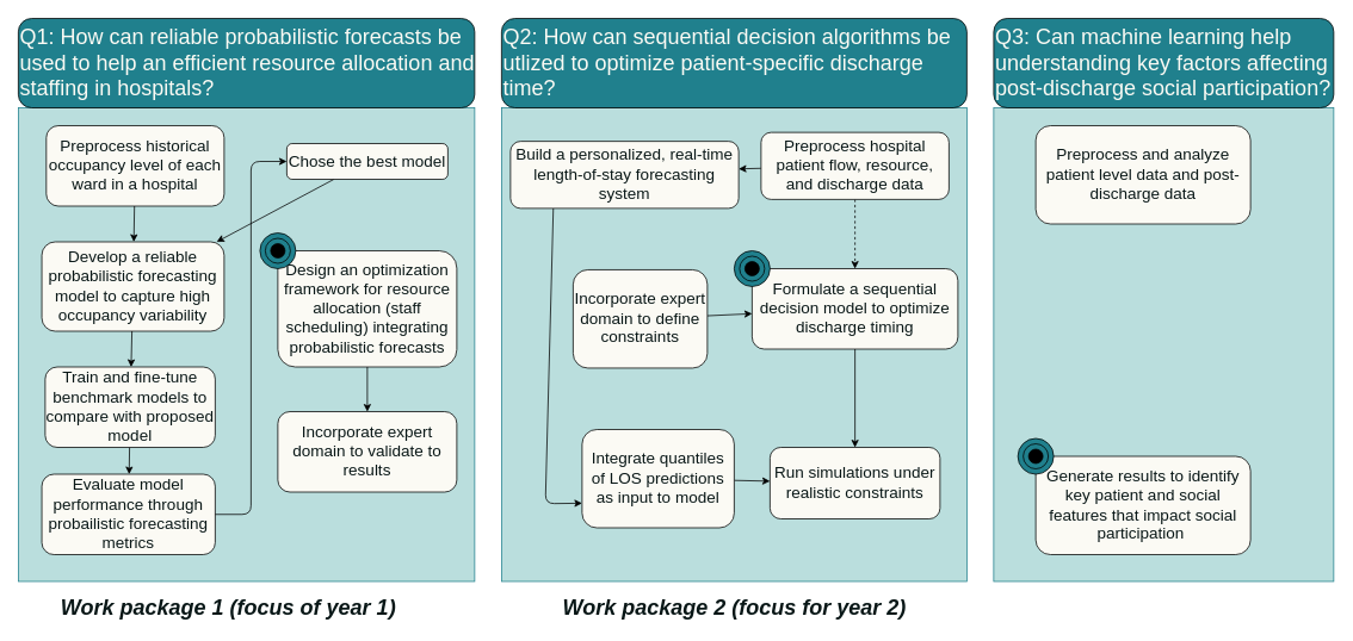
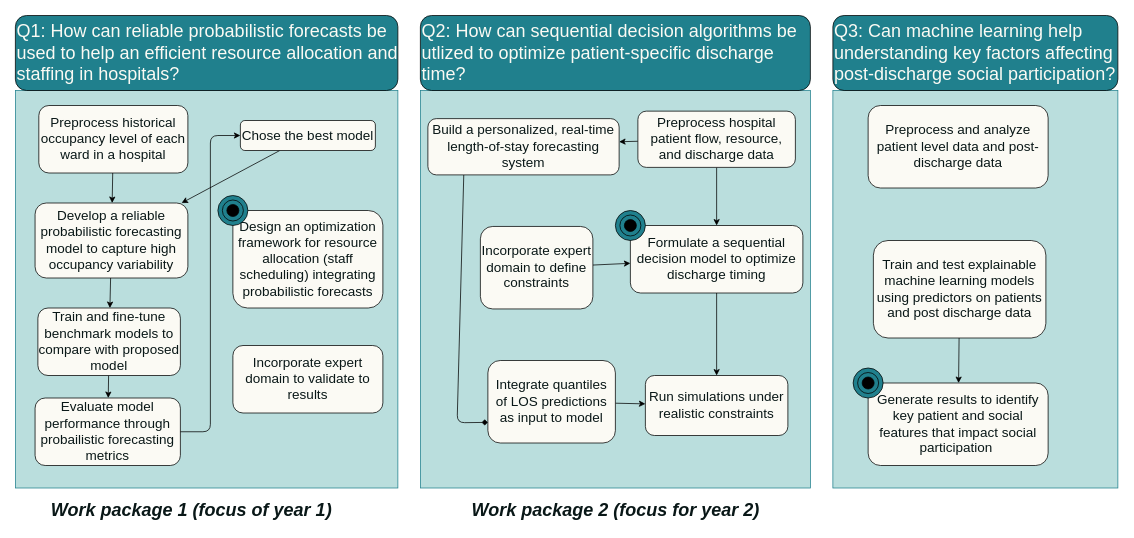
- <mxCell id="16" value="" style="edgeStyle=none;html=1;dashed=1;" parent="1" source="18" target="20" edge="1"><mxGeometry relative="1" as="geometry" /></mxCell>
+ <mxCell id="16" value="" style="edgeStyle=none;html=1;" parent="1" source="18" target="20" edge="1"><mxGeometry relative="1" as="geometry" /></mxCell>
+ <mxCell id="26" value="&lt;font style=&quot;color: rgb(9, 23, 23); font-size: 18px;&quot;&gt;Train and test explainable machine learning models using predictors on patients and post discharge data&lt;/font&gt;" style="whiteSpace=wrap;html=1;rounded=1;fillColor=#FBFAF4;" parent="1" vertex="1"><mxGeometry x="1164" y="320" width="230" height="130" as="geometry" /></mxCell>
- <mxCell id="34" value="" style="edgeStyle=none;html=1;" parent="1" source="35" target="13" edge="1"><mxGeometry relative="1" as="geometry" /></mxCell>
+ <mxCell id="25" value="" style="edgeStyle=none;html=1;" parent="1" source="26" target="27" edge="1"><mxGeometry relative="1" as="geometry" /></mxCell>
- <mxCell id="32" style="edgeStyle=none;html=1;entryX=0;entryY=0.75;entryDx=0;entryDy=0;exitX=0.188;exitY=0.958;exitDx=0;exitDy=0;exitPerimeter=0;" parent="1" source="33" target="23" edge="1"><mxGeometry relative="1" as="geometry"><Array as="points"><mxPoint x="609" y="563" /></Array></mxGeometry></mxCell>
+ <mxCell id="32" style="edgeStyle=none;html=1;entryX=0;entryY=0.75;entryDx=0;entryDy=0;exitX=0.188;exitY=0.958;exitDx=0;exitDy=0;exitPerimeter=0;endArrow=diamond;" parent="1" source="33" target="23" edge="1"><mxGeometry relative="1" as="geometry"><Array as="points"><mxPoint x="609" y="563" /></Array></mxGeometry></mxCell>
